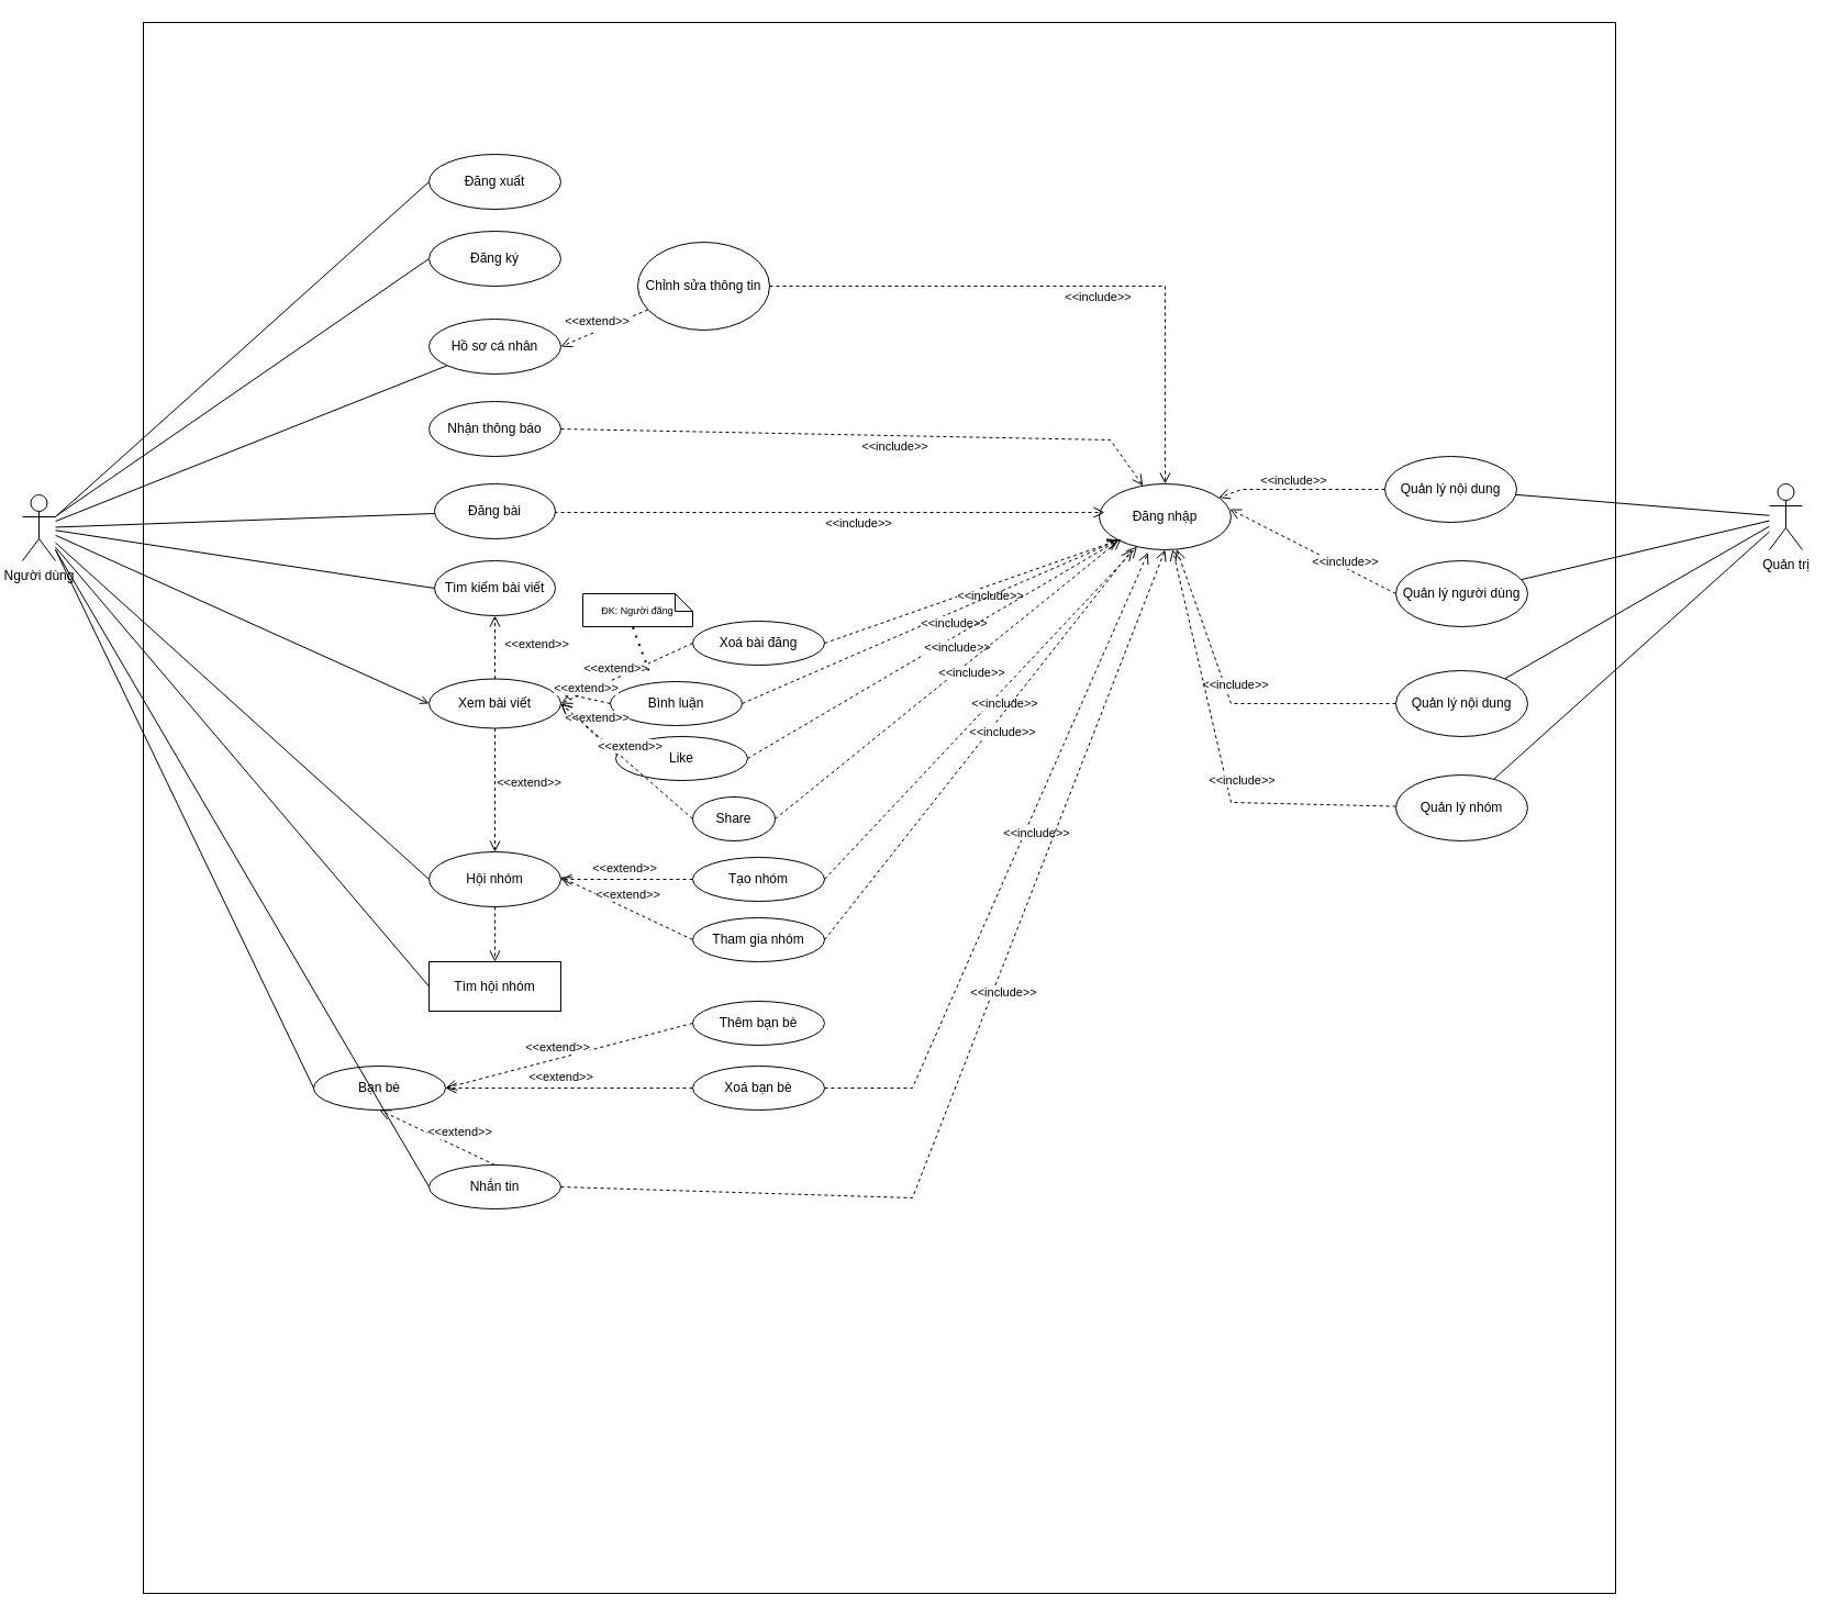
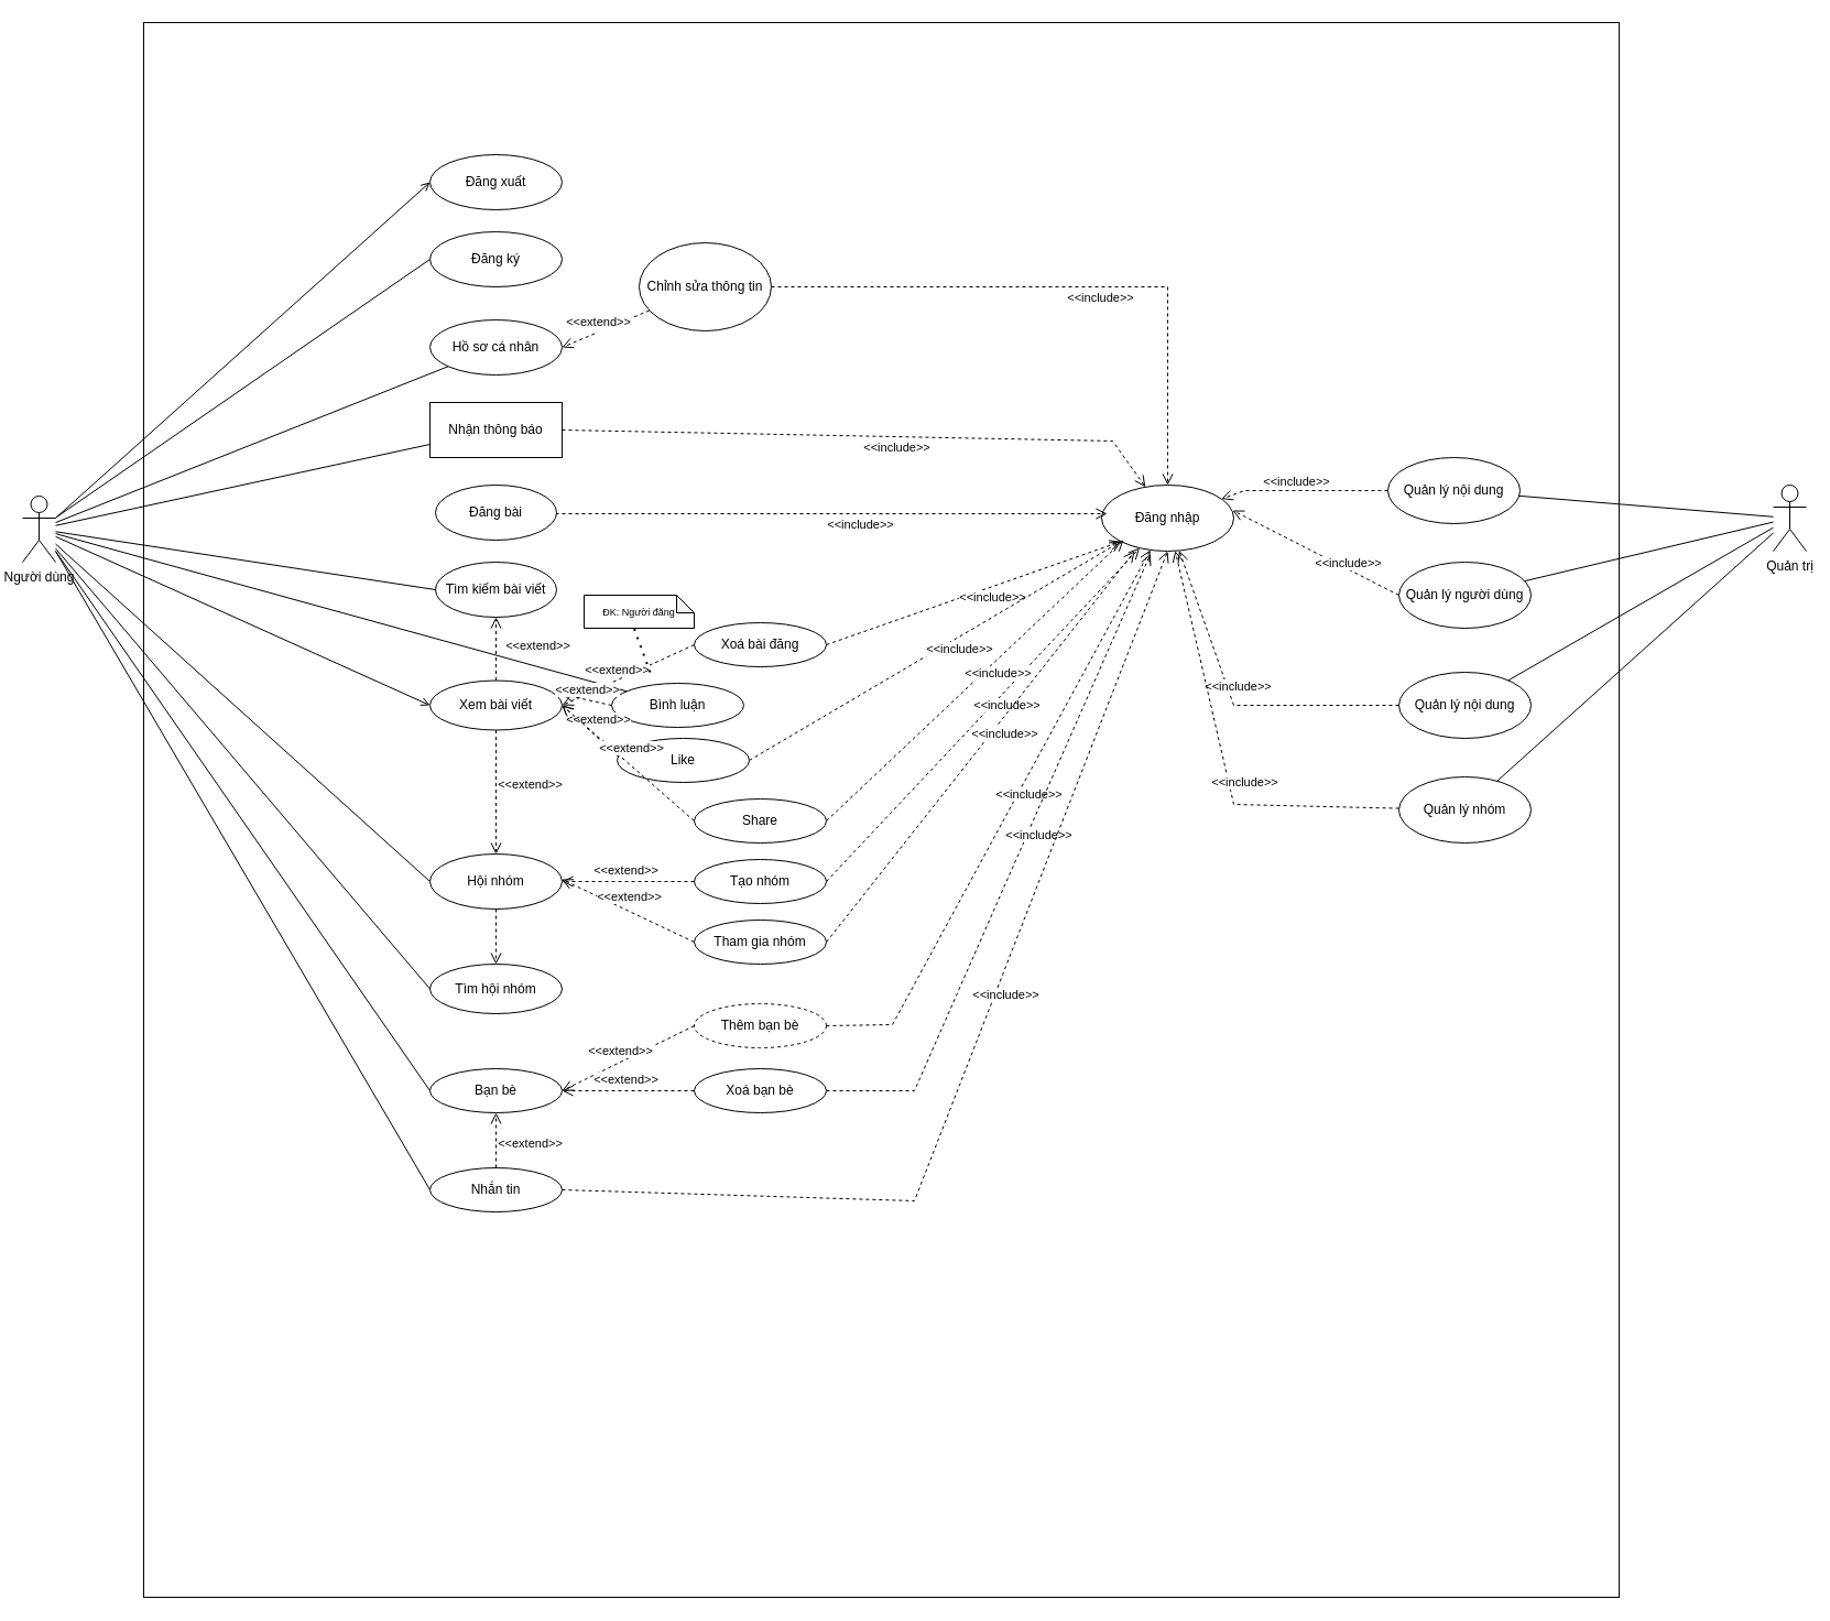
- <mxCell id="95" value="" style="endArrow=none;html=1;rounded=0;entryX=0;entryY=0.5;entryDx=0;entryDy=0;exitX=1;exitY=0.333;exitDx=0;exitDy=0;exitPerimeter=0;" edge="1" parent="1" source="9" target="13"><mxGeometry relative="1" as="geometry"><mxPoint x="60" y="480" as="sourcePoint" /><mxPoint x="400" y="245" as="targetPoint" /></mxGeometry></mxCell>
+ <mxCell id="95" value="" style="endArrow=open;html=1;rounded=0;entryX=0;entryY=0.5;entryDx=0;entryDy=0;exitX=1;exitY=0.333;exitDx=0;exitDy=0;exitPerimeter=0;" edge="1" parent="1" source="9" target="13"><mxGeometry relative="1" as="geometry"><mxPoint x="60" y="480" as="sourcePoint" /><mxPoint x="400" y="245" as="targetPoint" /></mxGeometry></mxCell>
- <mxCell id="18" value="Nhận thông báo" style="ellipse;whiteSpace=wrap;html=1;" vertex="1" parent="1"><mxGeometry x="390" y="365" width="120" height="50" as="geometry" /></mxCell>
+ <mxCell id="18" value="Nhận thông báo" style="whiteSpace=wrap;html=1;rounded=0;" vertex="1" parent="1"><mxGeometry x="390" y="365" width="120" height="50" as="geometry" /></mxCell>
+ <mxCell id="8" value="" style="rounded=0;orthogonalLoop=1;jettySize=auto;html=1;endArrow=none;endFill=0;" edge="1" parent="1" source="9" target="18"><mxGeometry relative="1" as="geometry" /></mxCell>
- <mxCell id="4" value="" style="rounded=0;orthogonalLoop=1;jettySize=auto;html=1;endArrow=none;endFill=0;" edge="1" parent="1" source="9" target="16"><mxGeometry relative="1" as="geometry" /></mxCell>
+ <mxCell id="4" value="" style="rounded=0;orthogonalLoop=1;jettySize=auto;html=1;endArrow=none;endFill=0;" edge="1" parent="1" source="9" target="59"><mxGeometry relative="1" as="geometry" /></mxCell>
- <mxCell id="74" value="" style="html=1;verticalAlign=bottom;endArrow=open;dashed=1;endSize=8;curved=0;rounded=0;exitX=1;exitY=0.5;exitDx=0;exitDy=0;entryX=0;entryY=1;entryDx=0;entryDy=0;" edge="1" parent="1" source="59" target="11"><mxGeometry relative="1" as="geometry"><mxPoint x="710" y="514" as="sourcePoint" /><mxPoint x="1020" y="500" as="targetPoint" /><Array as="points" /></mxGeometry></mxCell>
- <mxCell id="75" value="&amp;lt;&amp;lt;include&amp;gt;&amp;gt;" style="edgeLabel;html=1;align=center;verticalAlign=middle;resizable=0;points=[];" connectable="0" vertex="1" parent="74"><mxGeometry x="0.102" y="-9" relative="1" as="geometry"><mxPoint as="offset" /></mxGeometry></mxCell>
+ <mxCell id="108" value="" style="html=1;verticalAlign=bottom;endArrow=open;dashed=1;endSize=8;curved=0;rounded=0;exitX=1;exitY=0.5;exitDx=0;exitDy=0;" edge="1" parent="1" source="100" target="11"><mxGeometry relative="1" as="geometry"><mxPoint x="520" y="908" as="sourcePoint" /><mxPoint x="1051" y="508" as="targetPoint" /><Array as="points"><mxPoint x="810" y="930" /></Array></mxGeometry></mxCell>
+ <mxCell id="109" value="&amp;lt;&amp;lt;include&amp;gt;&amp;gt;" style="edgeLabel;html=1;align=center;verticalAlign=middle;resizable=0;points=[];" connectable="0" vertex="1" parent="108"><mxGeometry x="0.102" y="-9" relative="1" as="geometry"><mxPoint as="offset" /></mxGeometry></mxCell>
- <mxCell id="61" value="Share" style="ellipse;whiteSpace=wrap;html=1;" vertex="1" parent="1"><mxGeometry x="630" y="725" width="75" height="40" as="geometry" /></mxCell>
+ <mxCell id="61" value="Share" style="ellipse;whiteSpace=wrap;html=1;" vertex="1" parent="1"><mxGeometry x="630" y="725" width="120" height="40" as="geometry" /></mxCell>
- <mxCell id="15" value="Tìm hội nhóm" style="whiteSpace=wrap;html=1;rounded=0;" vertex="1" parent="1"><mxGeometry x="390" y="875" width="120" height="45" as="geometry" /></mxCell>
+ <mxCell id="15" value="Tìm hội nhóm" style="ellipse;whiteSpace=wrap;html=1;" vertex="1" parent="1"><mxGeometry x="390" y="875" width="120" height="45" as="geometry" /></mxCell>
- <mxCell id="100" value="Thêm bạn bè" style="ellipse;whiteSpace=wrap;html=1;" vertex="1" parent="1"><mxGeometry x="630" y="911" width="120" height="40" as="geometry" /></mxCell>
+ <mxCell id="100" value="Thêm bạn bè" style="ellipse;whiteSpace=wrap;html=1;dashed=1;" vertex="1" parent="1"><mxGeometry x="630" y="911" width="120" height="40" as="geometry" /></mxCell>
- <mxCell id="98" value="Bạn bè" style="ellipse;whiteSpace=wrap;html=1;" vertex="1" parent="1"><mxGeometry x="285" y="970" width="120" height="40" as="geometry" /></mxCell>
+ <mxCell id="98" value="Bạn bè" style="ellipse;whiteSpace=wrap;html=1;" vertex="1" parent="1"><mxGeometry x="390" y="970" width="120" height="40" as="geometry" /></mxCell>
